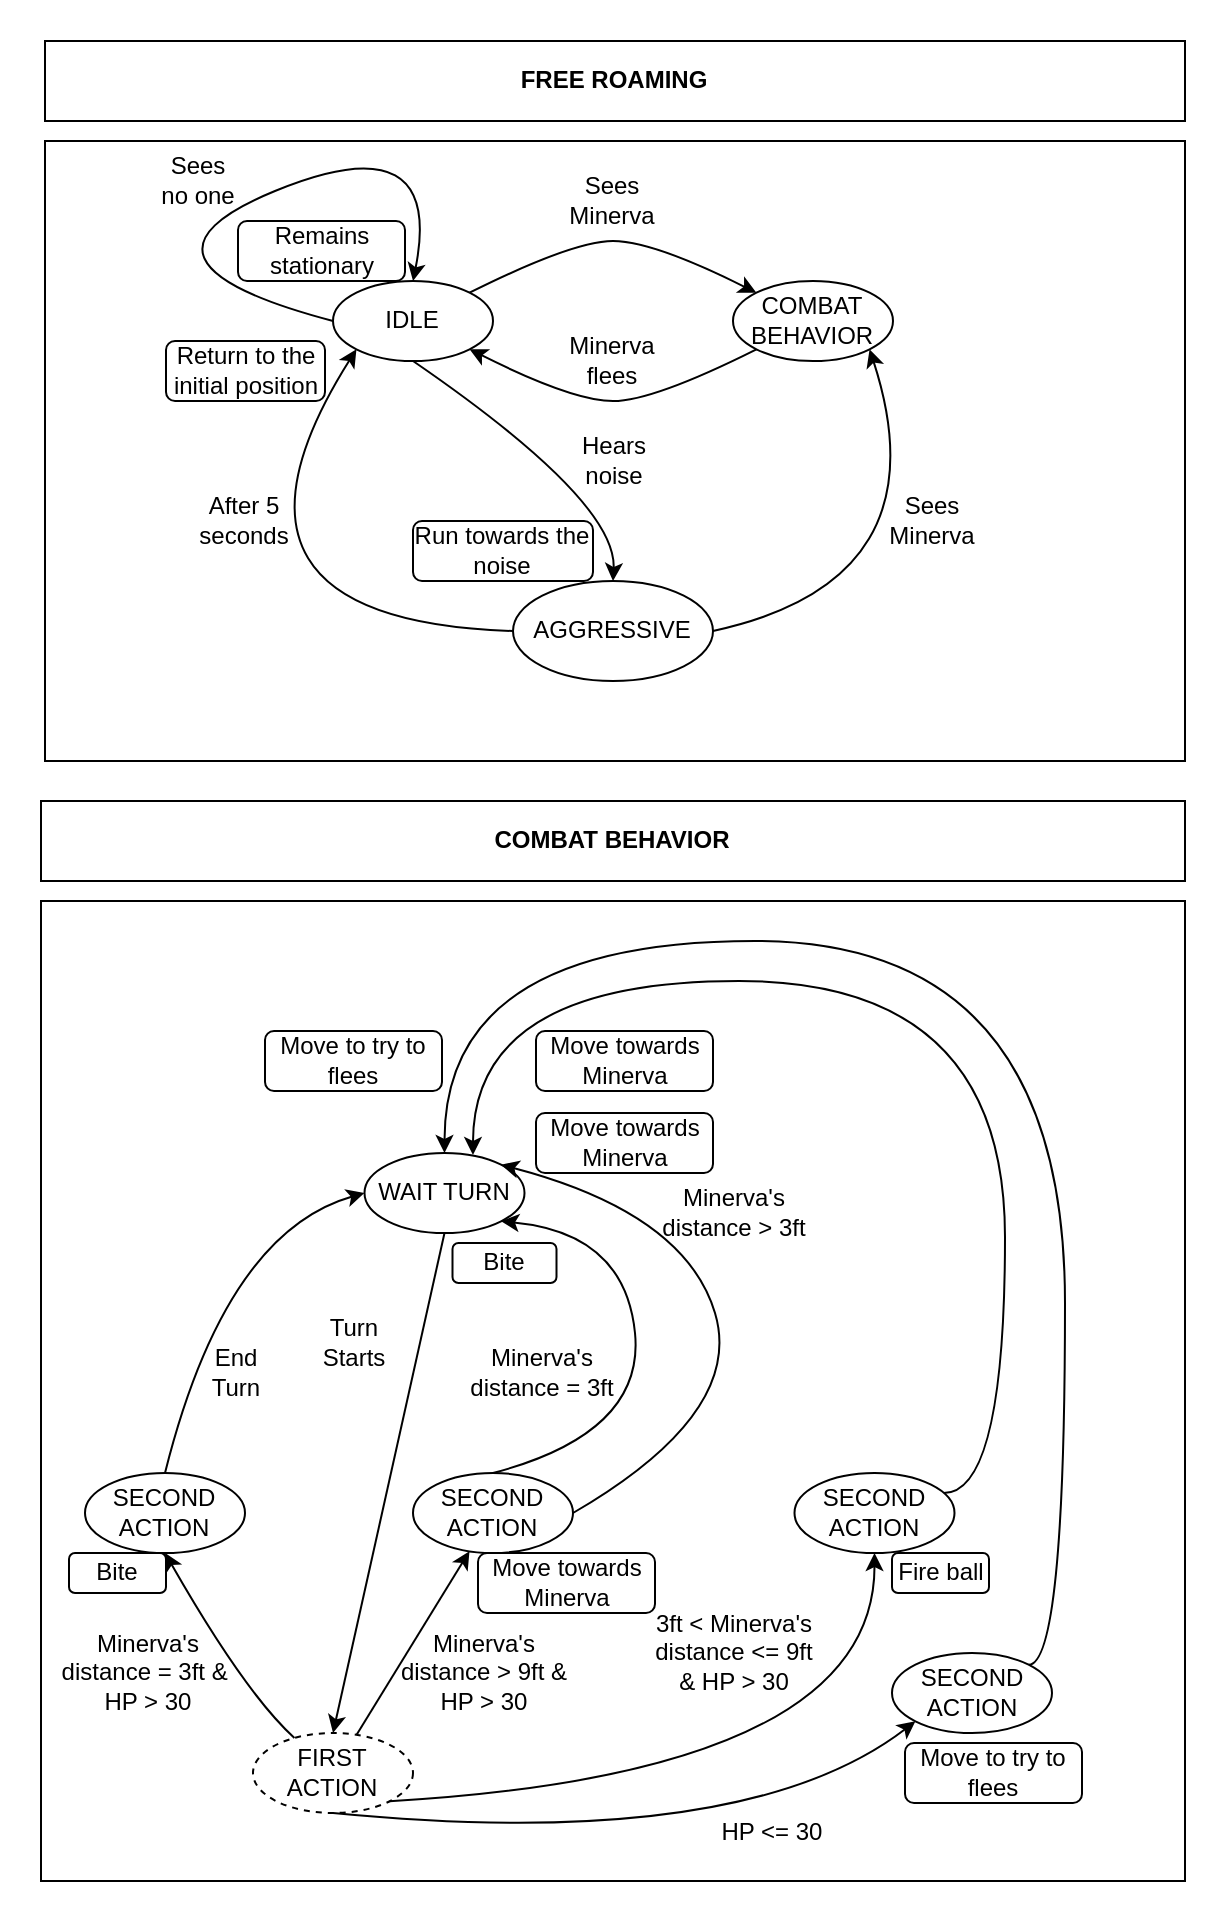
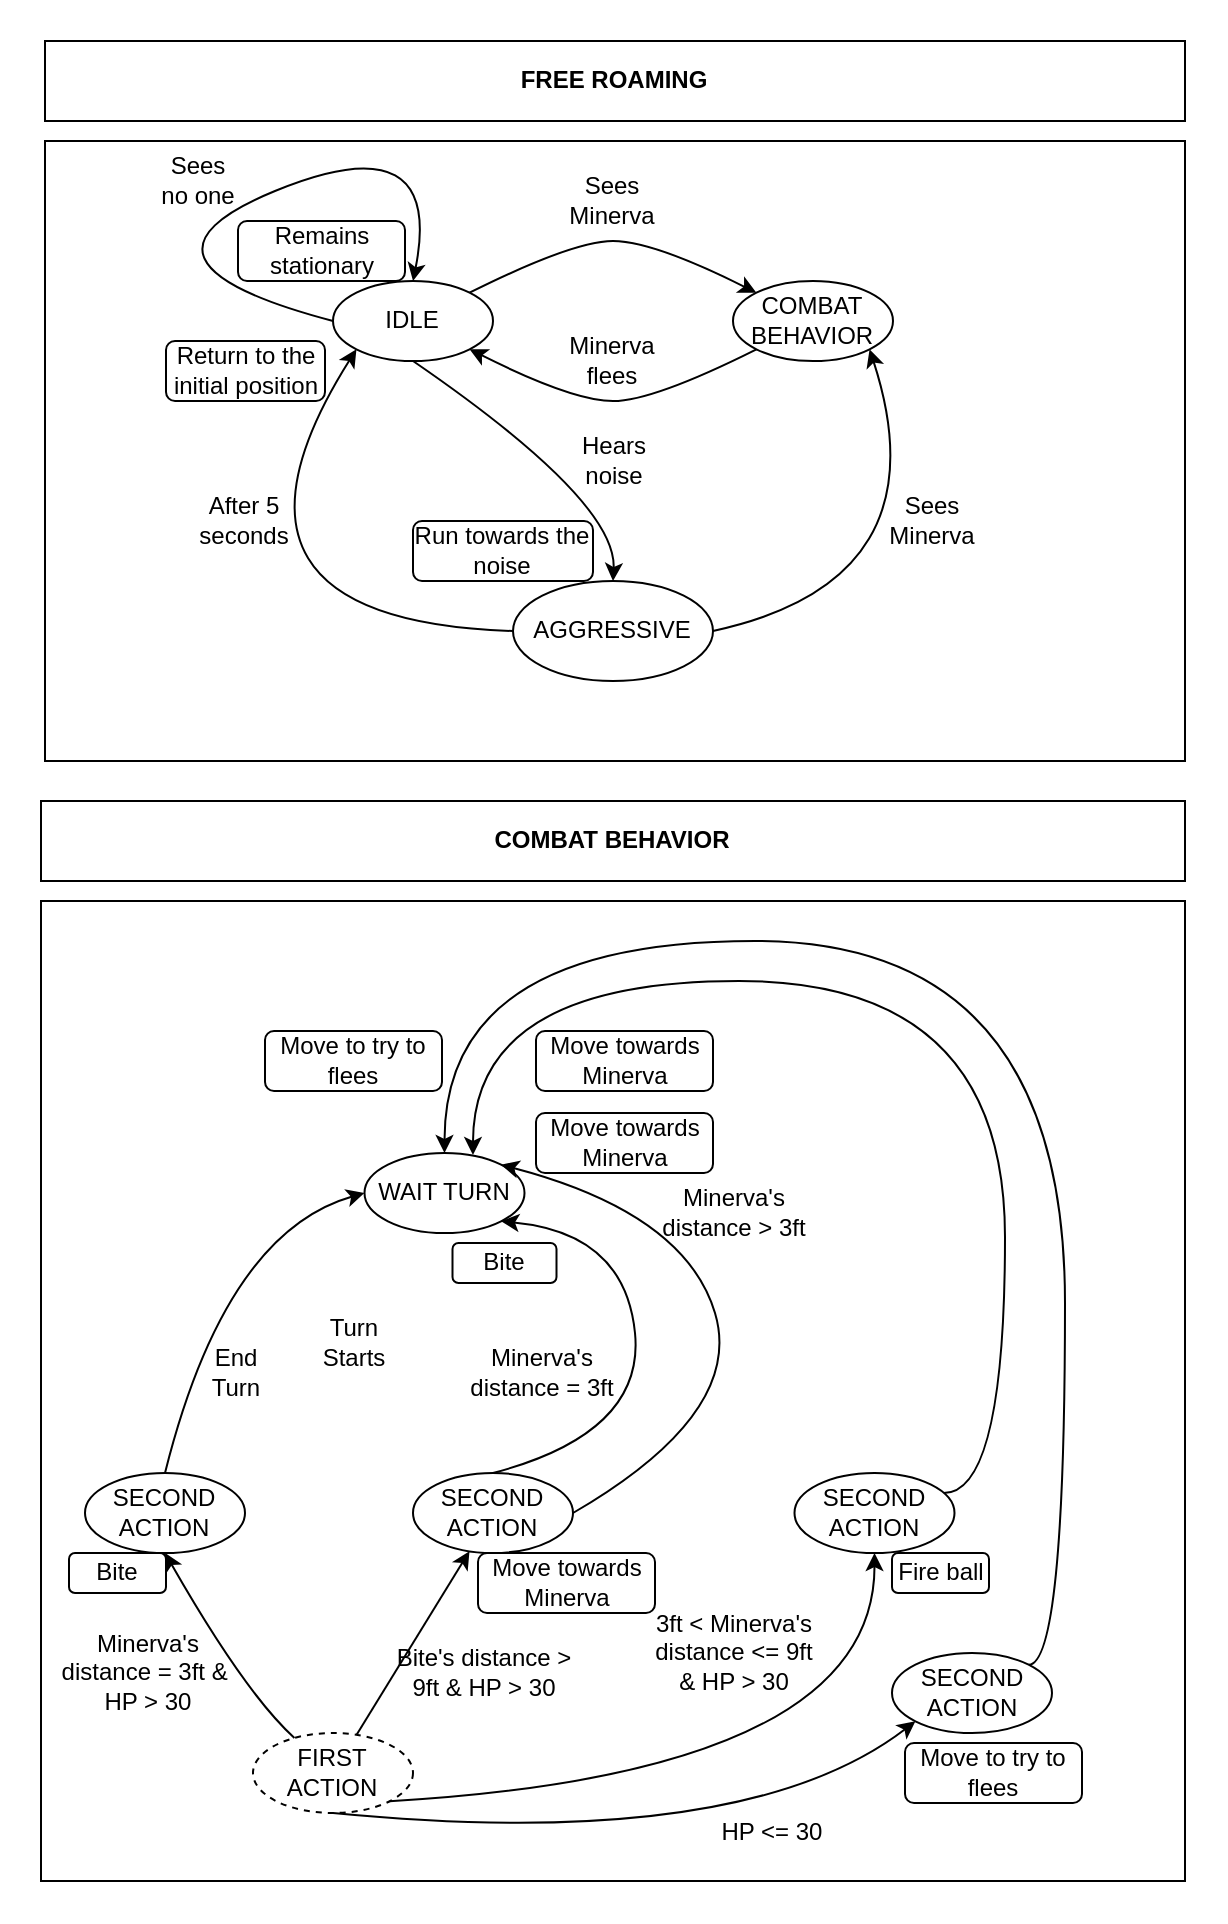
- <mxCell id="29" value="" style="endArrow=classic;html=1;entryX=0.5;entryY=0;entryDx=0;entryDy=0;exitX=0.5;exitY=1;exitDx=0;exitDy=0;" parent="1" source="24" target="25" edge="1"><mxGeometry width="50" height="50" relative="1" as="geometry"><mxPoint x="271.75" y="566" as="sourcePoint" /><mxPoint x="321.75" y="516" as="targetPoint" /></mxGeometry></mxCell>
- <mxCell id="34" value="Minerva's distance &amp;gt; 9ft &amp;amp; HP &amp;gt; 30" style="text;html=1;strokeColor=none;fillColor=none;align=center;verticalAlign=middle;whiteSpace=wrap;rounded=0;" parent="1" vertex="1"><mxGeometry x="197" y="826" width="90" height="20" as="geometry" /></mxCell>
+ <mxCell id="34" value="Bite's distance &amp;gt; 9ft &amp;amp; HP &amp;gt; 30" style="text;html=1;strokeColor=none;fillColor=none;align=center;verticalAlign=middle;whiteSpace=wrap;rounded=0;" parent="1" vertex="1"><mxGeometry x="197" y="826" width="90" height="20" as="geometry" /></mxCell>
